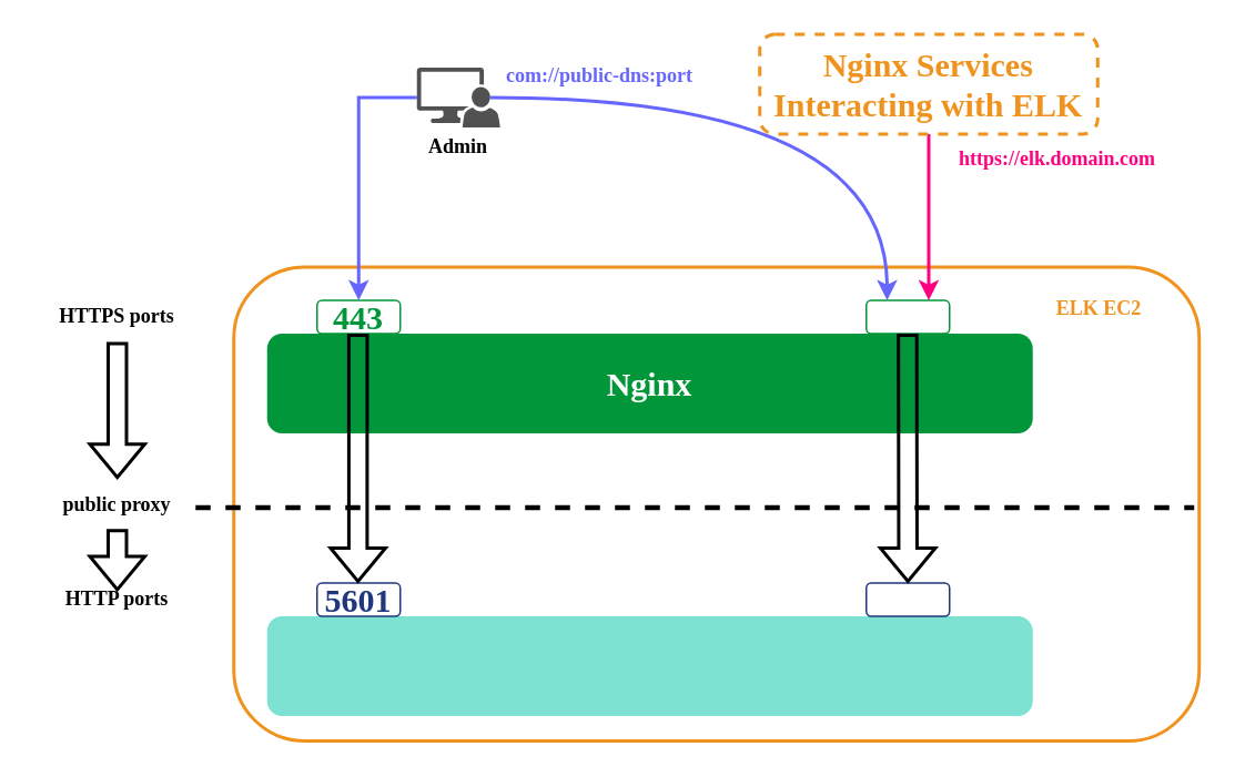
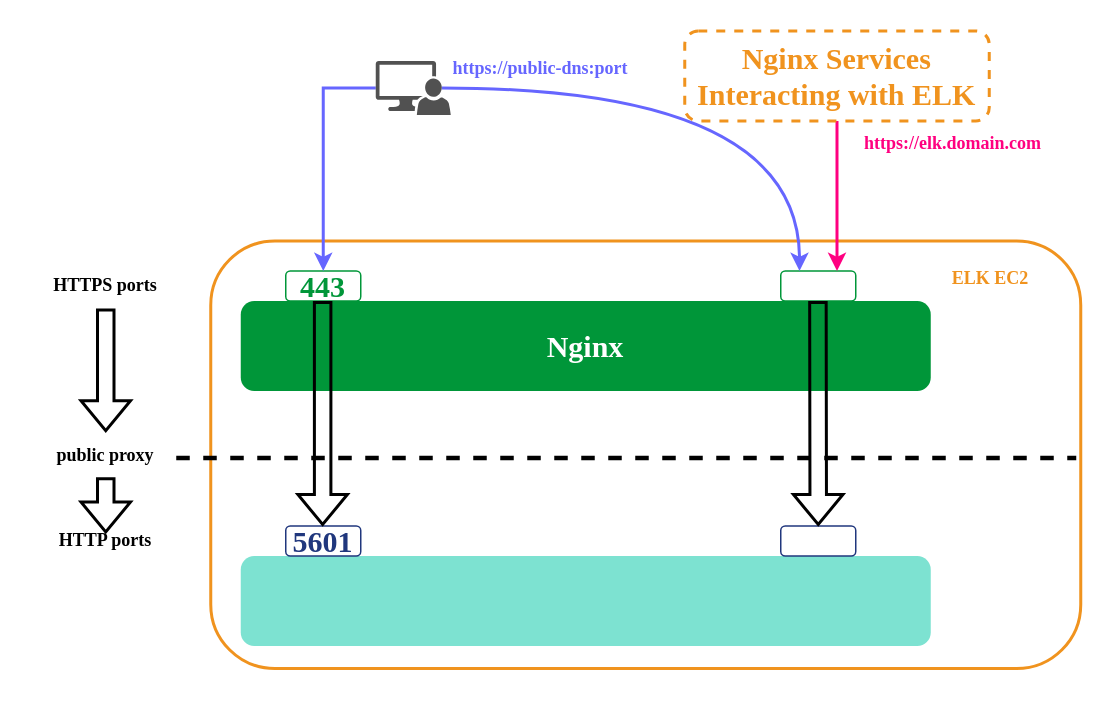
- <mxCell id="25" value="&lt;font&gt;&lt;span&gt;&lt;font color=&quot;#6666ff&quot;&gt;com://public-dns:port&lt;/font&gt;&lt;br&gt;&lt;/span&gt;&lt;/font&gt;" style="text;html=1;strokeColor=none;fillColor=none;align=center;verticalAlign=middle;whiteSpace=wrap;rounded=0;fontFamily=Ubuntu;fontStyle=1" parent="1" vertex="1"><mxGeometry x="280" y="30" width="160" height="30" as="geometry" /></mxCell>
+ <mxCell id="25" value="&lt;font&gt;&lt;span&gt;&lt;font color=&quot;#6666ff&quot;&gt;https://public-dns:port&lt;/font&gt;&lt;br&gt;&lt;/span&gt;&lt;/font&gt;" style="text;html=1;strokeColor=none;fillColor=none;align=center;verticalAlign=middle;whiteSpace=wrap;rounded=0;fontFamily=Ubuntu;fontStyle=1" parent="1" vertex="1"><mxGeometry x="280" y="30" width="160" height="30" as="geometry" /></mxCell>
- <mxCell id="19" value="&lt;font&gt;&lt;span&gt;Admin&lt;br&gt;&lt;br&gt;&lt;/span&gt;&lt;/font&gt;" style="text;html=1;strokeColor=none;fillColor=none;align=center;verticalAlign=middle;whiteSpace=wrap;rounded=0;fontFamily=Ubuntu;fontStyle=1" parent="1" vertex="1"><mxGeometry x="225" y="80" width="100" height="30" as="geometry" /></mxCell>
